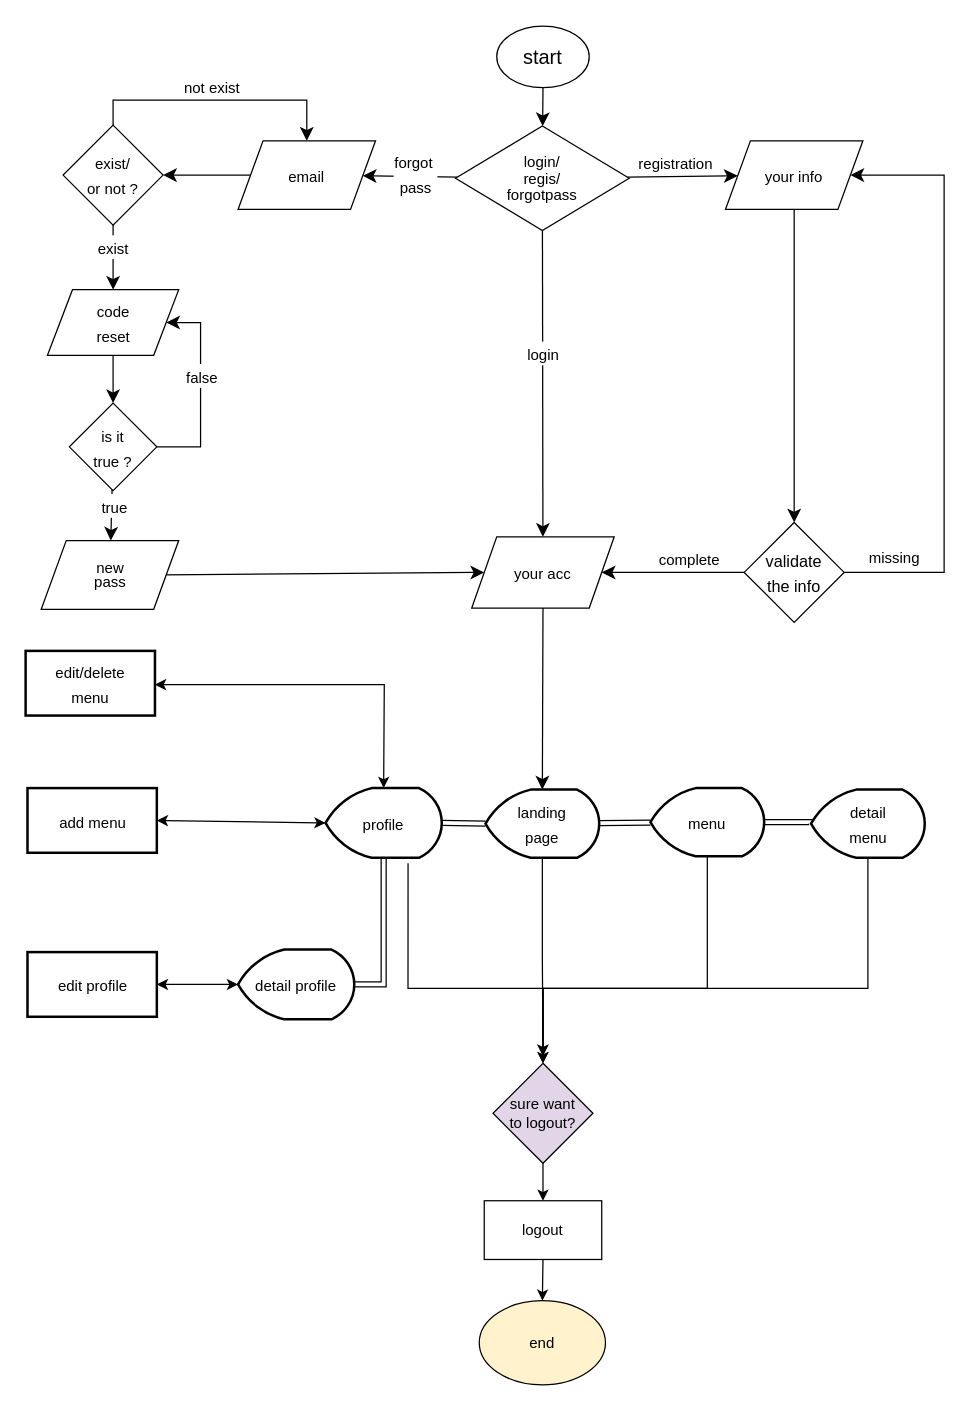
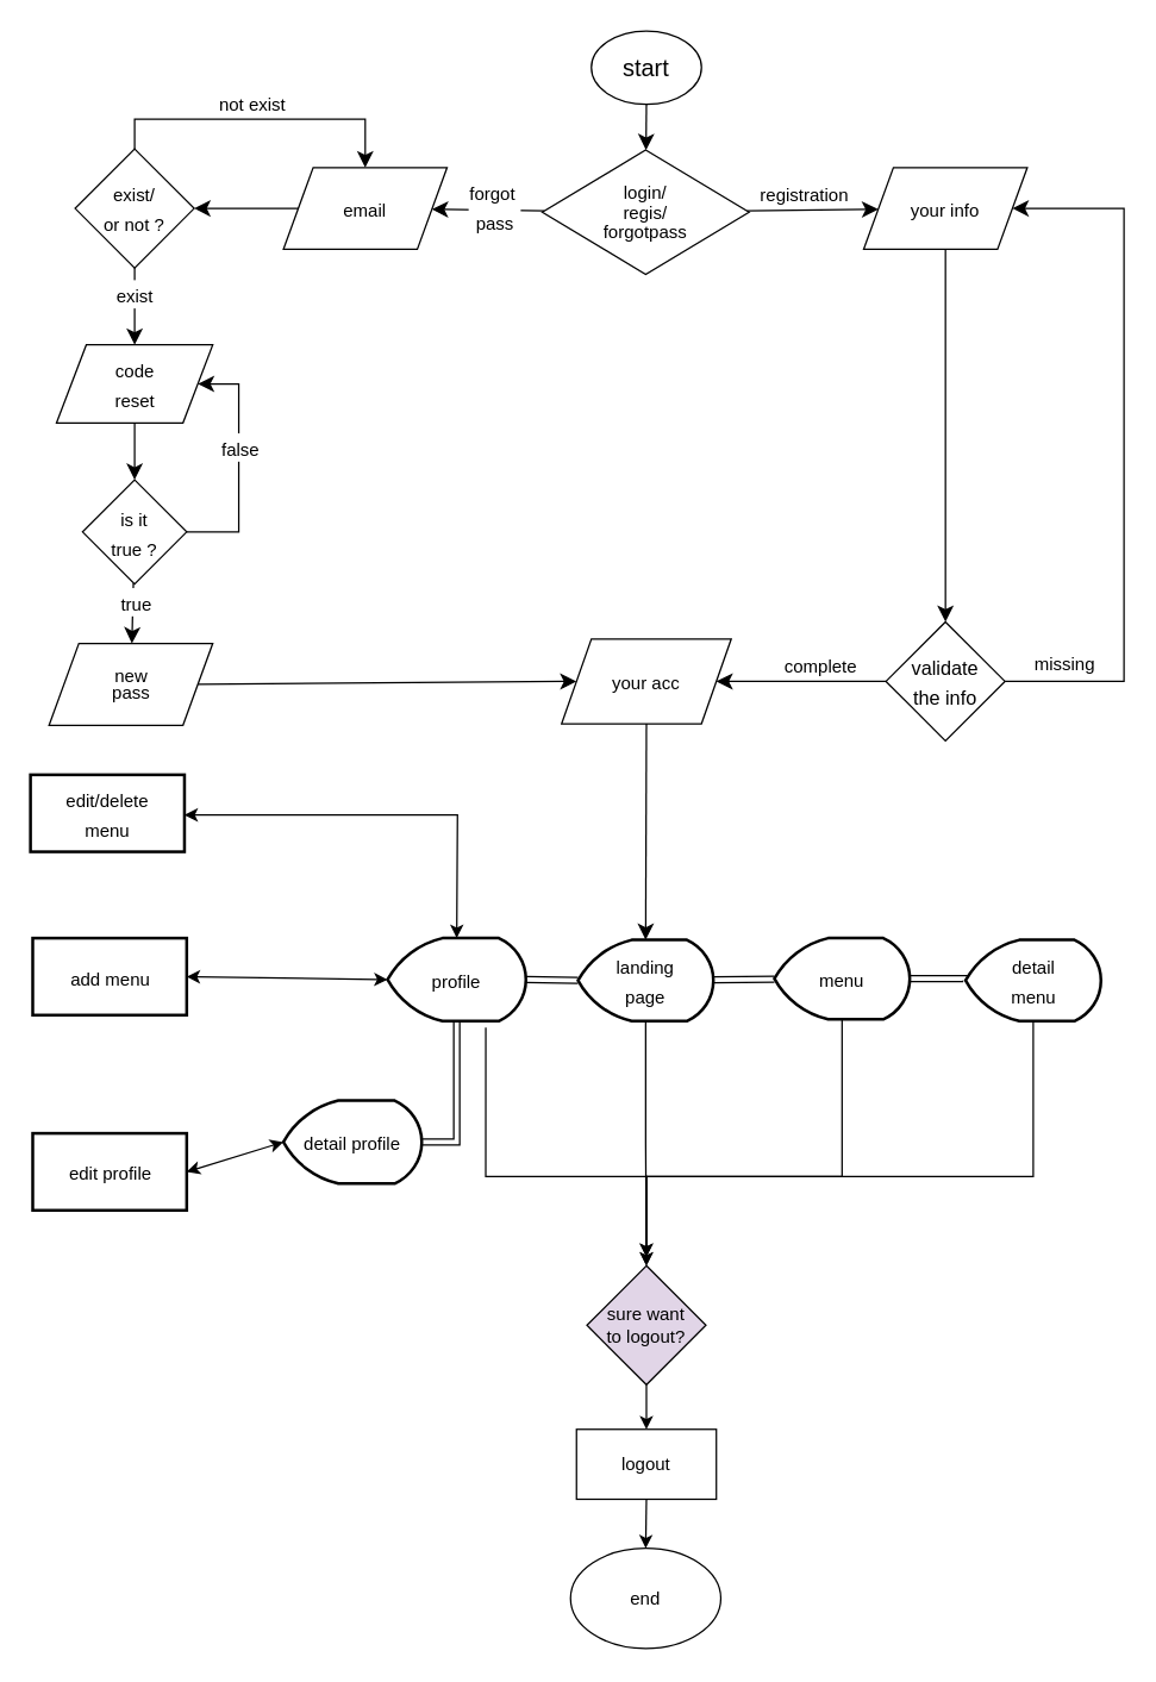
- <mxCell id="4" value="" style="edgeStyle=none;curved=1;rounded=0;orthogonalLoop=1;jettySize=auto;html=1;fontSize=12;startSize=8;endSize=8;" parent="1" source="10" target="12" edge="1"><mxGeometry relative="1" as="geometry" /></mxCell>
- <mxCell id="5" value="&lt;font style=&quot;font-size: 12px;&quot;&gt;login&lt;/font&gt;" style="edgeLabel;html=1;align=center;verticalAlign=middle;resizable=0;points=[];fontSize=16;" parent="4" vertex="1" connectable="0"><mxGeometry x="-0.204" y="2" relative="1" as="geometry"><mxPoint x="-2" as="offset" /></mxGeometry></mxCell>
- <mxCell id="50" value="&lt;font style=&quot;font-size: 12px;&quot;&gt;detail profile&lt;/font&gt;" style="strokeWidth=2;html=1;shape=mxgraph.flowchart.display;whiteSpace=wrap;fontSize=16;" vertex="1" parent="1"><mxGeometry x="190" y="759" width="93" height="55.8" as="geometry" /></mxCell>
+ <mxCell id="50" value="&lt;font style=&quot;font-size: 12px;&quot;&gt;detail profile&lt;/font&gt;" style="strokeWidth=2;html=1;shape=mxgraph.flowchart.display;whiteSpace=wrap;fontSize=16;" vertex="1" parent="1"><mxGeometry x="190" y="739" width="93" height="55.8" as="geometry" /></mxCell>
- <mxCell id="59" value="end" style="ellipse;whiteSpace=wrap;html=1;fillColor=#fff2cc;" vertex="1" parent="1"><mxGeometry x="383" y="1040" width="101" height="67.33" as="geometry" /></mxCell>
+ <mxCell id="59" value="end" style="ellipse;whiteSpace=wrap;html=1;" vertex="1" parent="1"><mxGeometry x="383" y="1040" width="101" height="67.33" as="geometry" /></mxCell>
